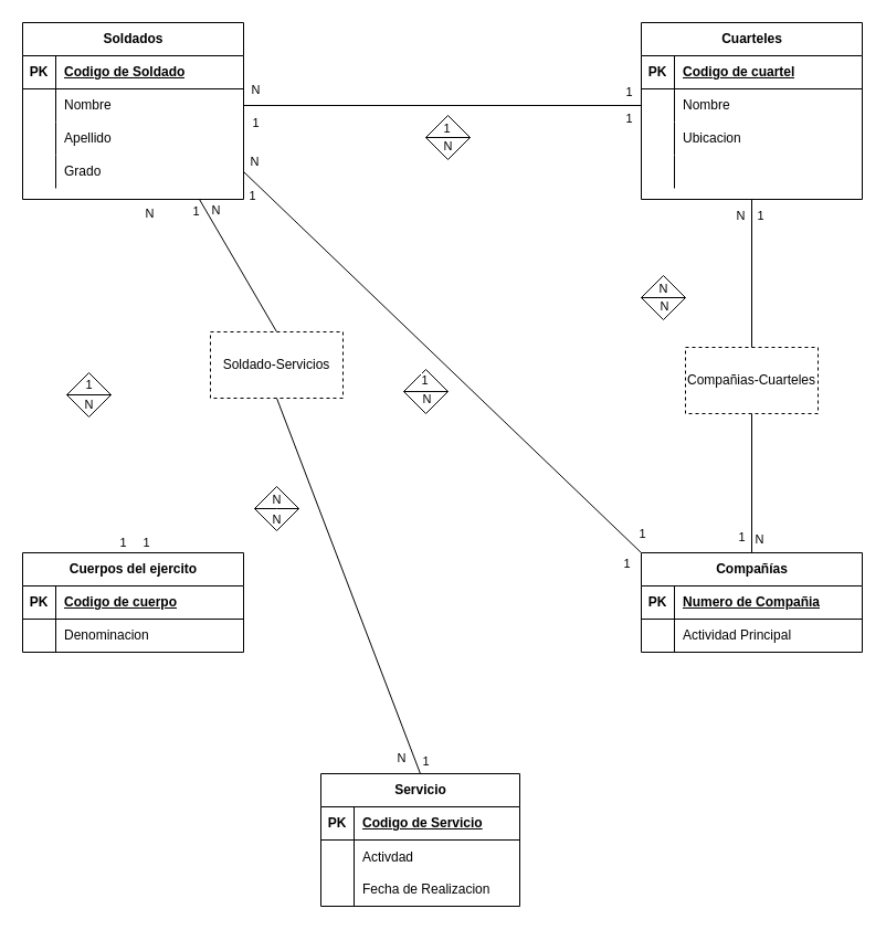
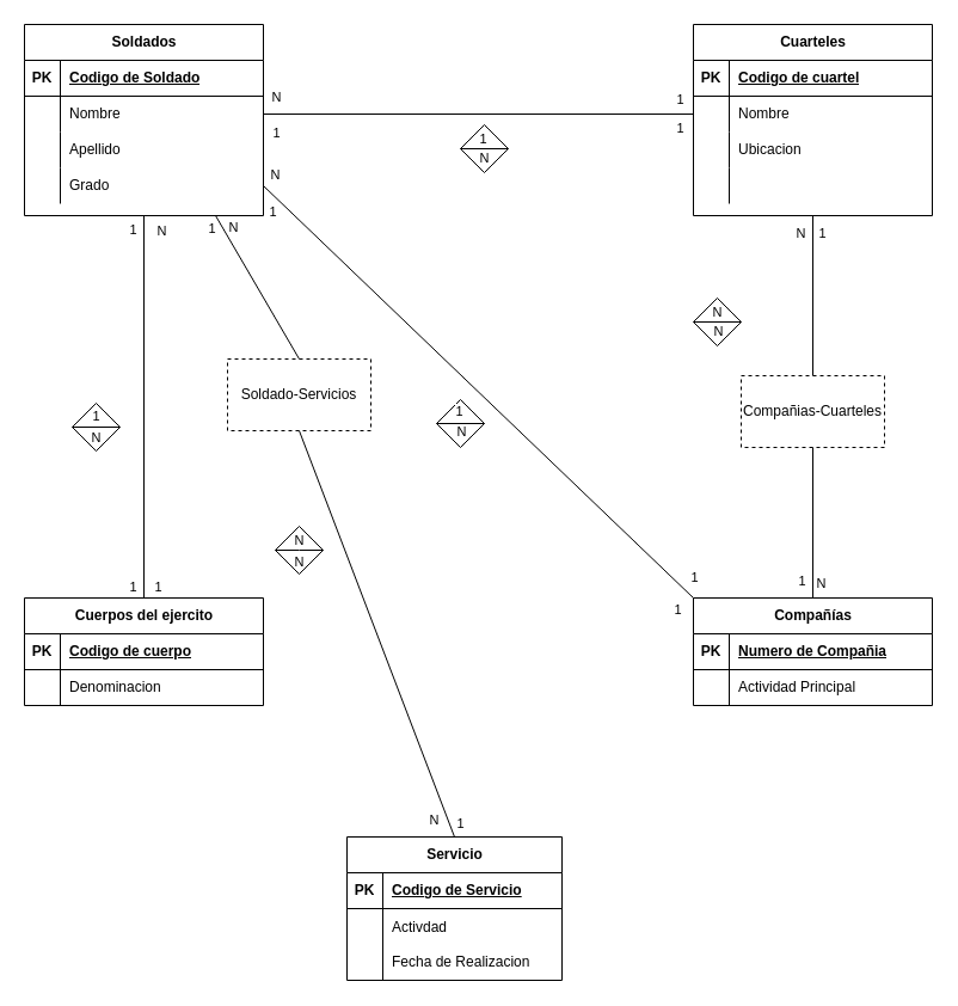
+ <mxCell id="54" value="" style="endArrow=none;html=1;rounded=0;entryX=0.5;entryY=1;entryDx=0;entryDy=0;" edge="1" parent="1" source="33" target="5"><mxGeometry width="50" height="50" relative="1" as="geometry"><mxPoint x="380" y="350" as="sourcePoint" /><mxPoint x="430" y="300" as="targetPoint" /></mxGeometry></mxCell>
+ <mxCell id="55" value="1" style="edgeLabel;html=1;align=center;verticalAlign=middle;resizable=0;points=[];" connectable="0" vertex="1" parent="54"><mxGeometry x="0.6" y="1" relative="1" as="geometry"><mxPoint x="-9" y="-53" as="offset" /></mxGeometry></mxCell>
